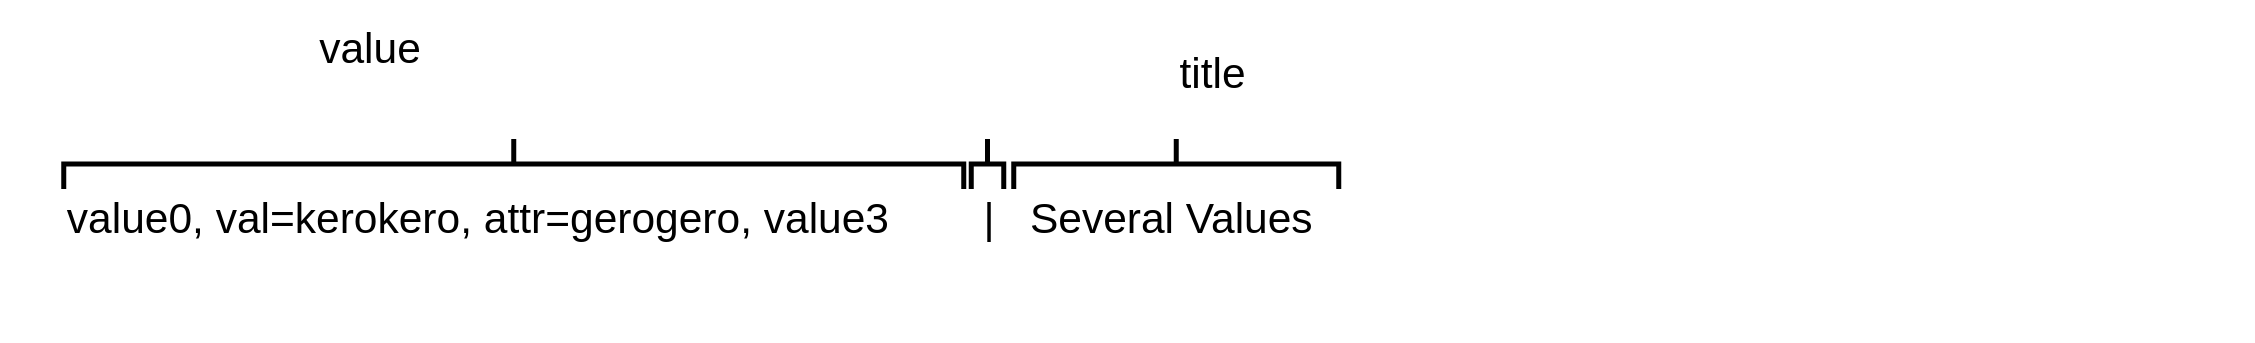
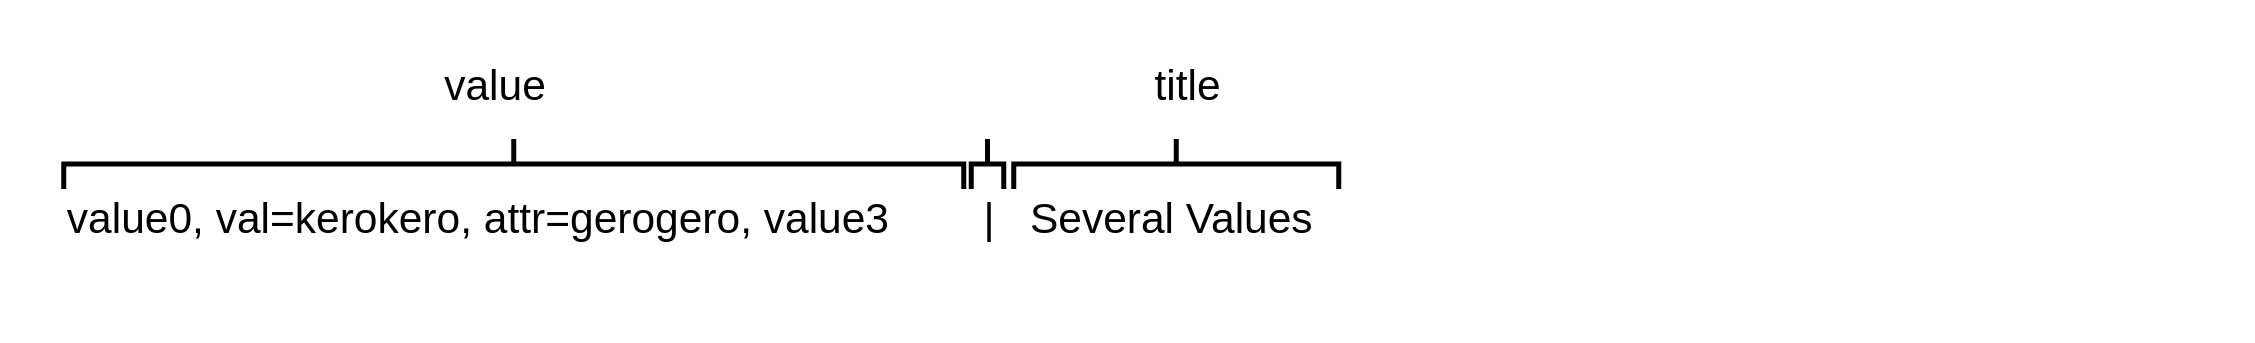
- <mxCell id="6" value="value" style="text;html=1;align=center;verticalAlign=middle;whiteSpace=wrap;rounded=0;fontSize=17;" parent="1" vertex="1"><mxGeometry x="117.5" y="5" width="60" height="30" as="geometry" /></mxCell>
+ <mxCell id="6" value="value" style="text;html=1;align=center;verticalAlign=middle;whiteSpace=wrap;rounded=0;fontSize=17;" parent="1" vertex="1"><mxGeometry x="167.5" y="20" width="60" height="30" as="geometry" /></mxCell>
- <mxCell id="7" value="title" style="text;html=1;align=center;verticalAlign=middle;whiteSpace=wrap;rounded=0;fontSize=17;" parent="1" vertex="1"><mxGeometry x="455" y="15" width="60" height="30" as="geometry" /></mxCell>
+ <mxCell id="7" value="title" style="text;html=1;align=center;verticalAlign=middle;whiteSpace=wrap;rounded=0;fontSize=17;" parent="1" vertex="1"><mxGeometry x="445" y="20" width="60" height="30" as="geometry" /></mxCell>
